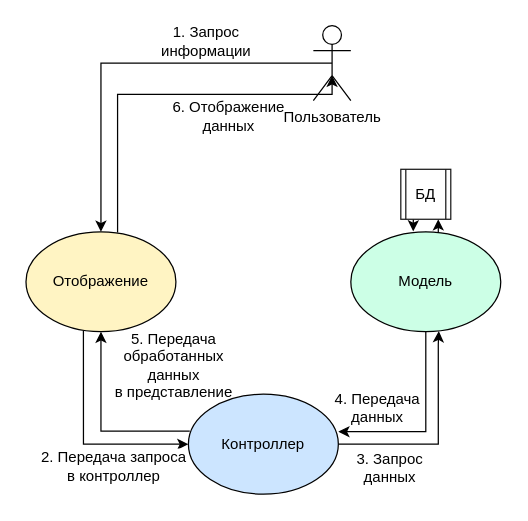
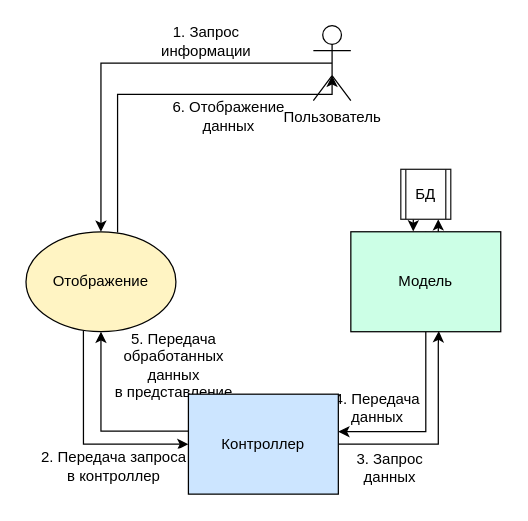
- <mxCell id="5" value="Модель" style="ellipse;whiteSpace=wrap;html=1;fillColor=#CCFFE6;" parent="1" vertex="1"><mxGeometry x="280" y="185" width="120" height="80" as="geometry" /></mxCell>
+ <mxCell id="5" value="Модель" style="whiteSpace=wrap;html=1;fillColor=#CCFFE6;rounded=0;" parent="1" vertex="1"><mxGeometry x="280" y="185" width="120" height="80" as="geometry" /></mxCell>
- <mxCell id="10" value="Контроллер" style="ellipse;whiteSpace=wrap;html=1;fillColor=#CCE5FF;" parent="1" vertex="1"><mxGeometry x="150" y="315" width="120" height="80" as="geometry" /></mxCell>
+ <mxCell id="10" value="Контроллер" style="whiteSpace=wrap;html=1;fillColor=#CCE5FF;rounded=0;" parent="1" vertex="1"><mxGeometry x="150" y="315" width="120" height="80" as="geometry" /></mxCell>
